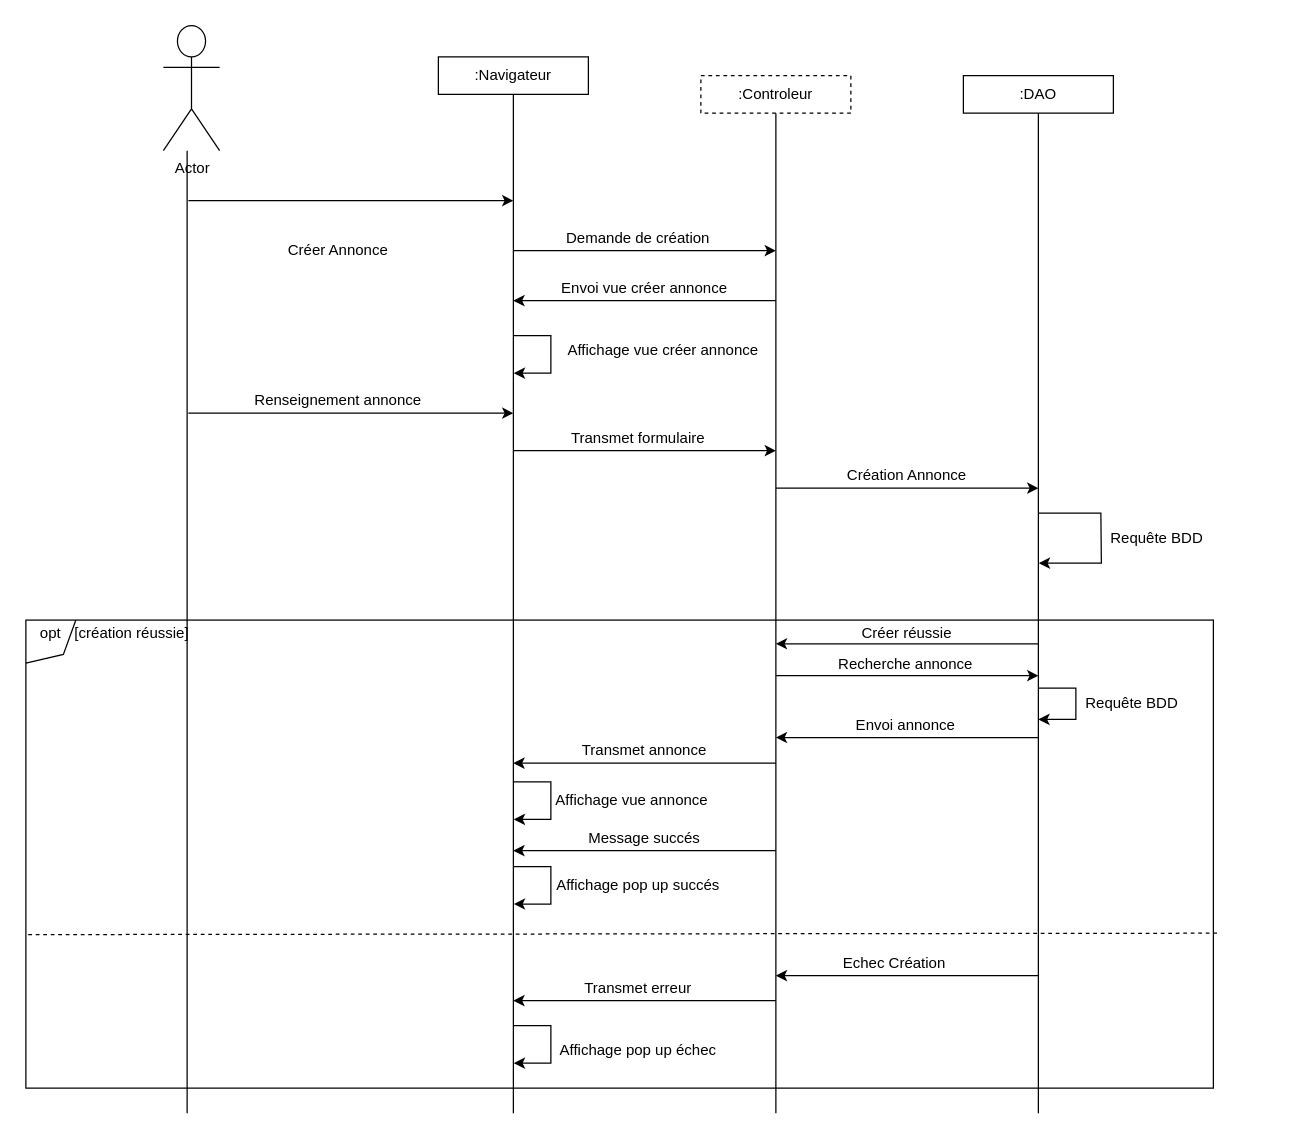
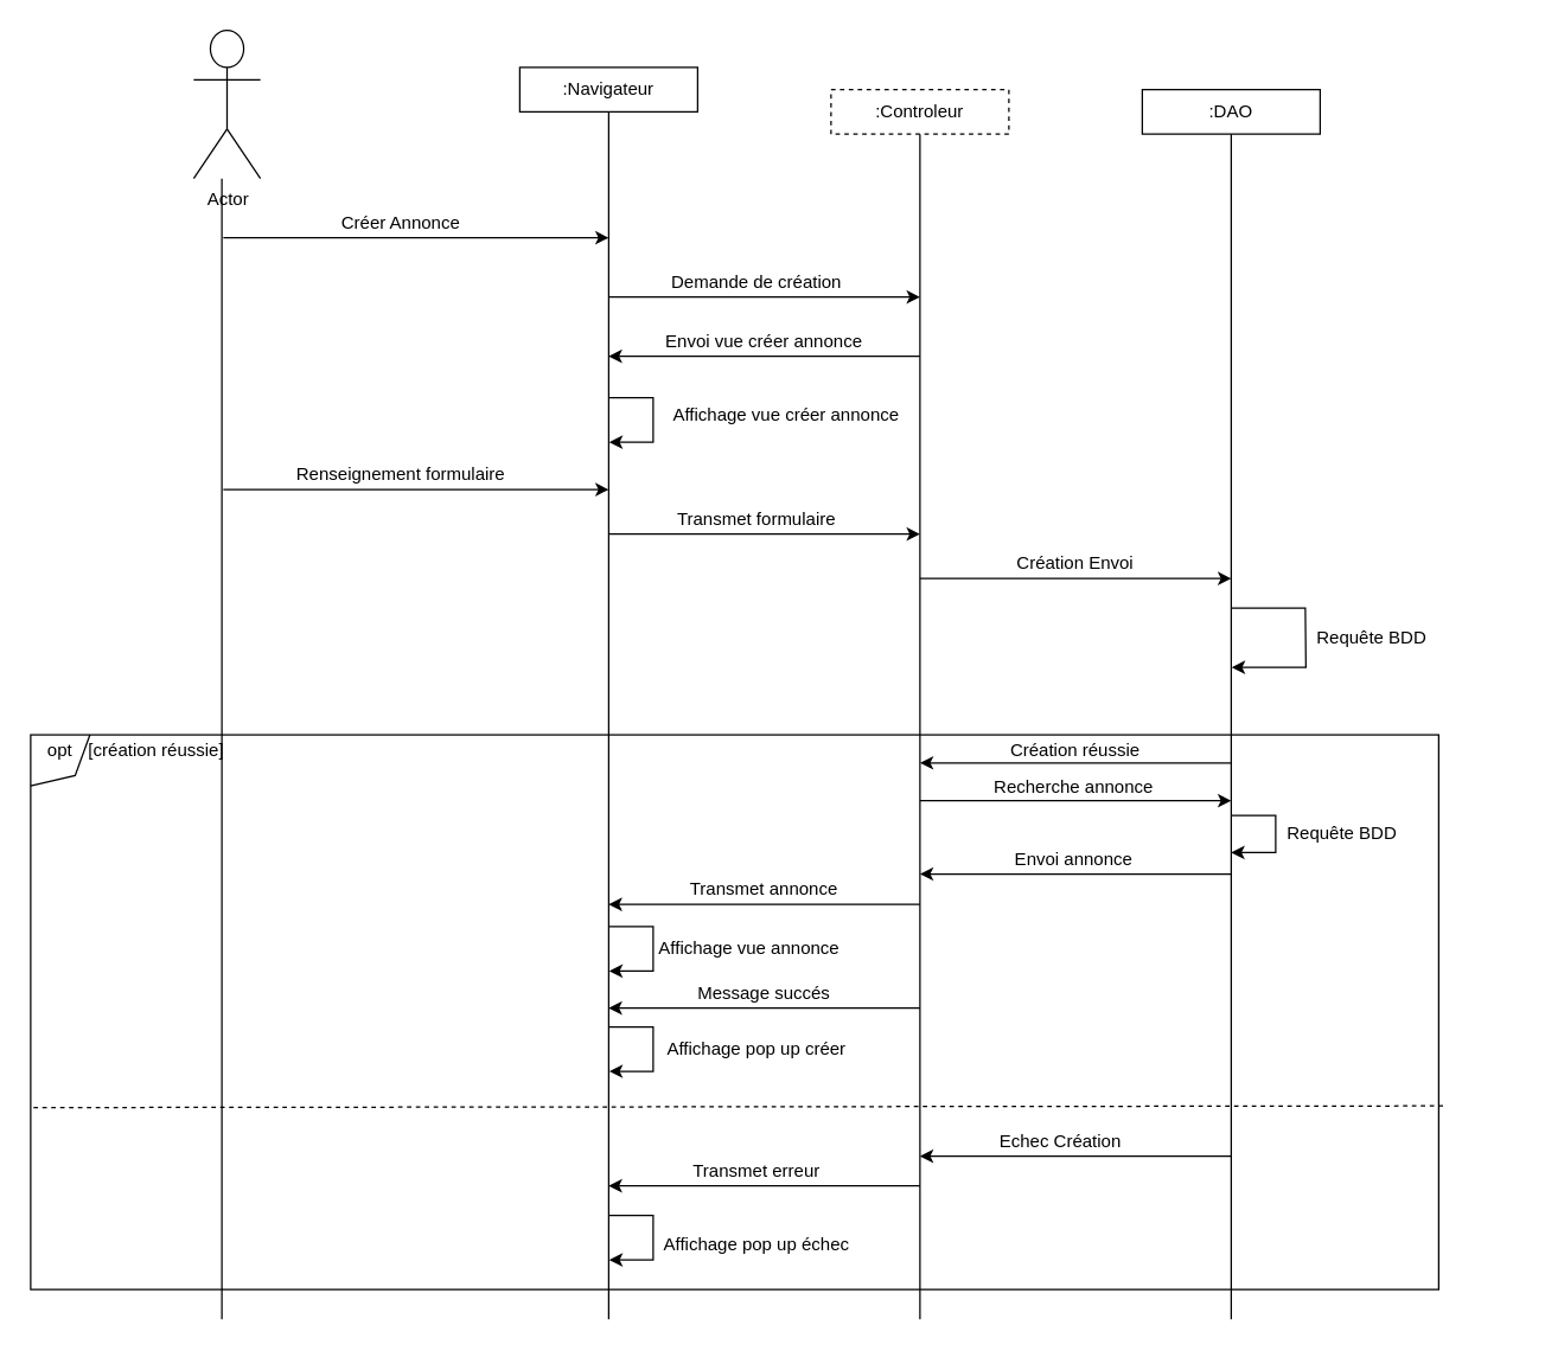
- <mxCell id="14" value="Créer Annonce" style="text;html=1;strokeColor=none;fillColor=none;align=center;verticalAlign=middle;whiteSpace=wrap;rounded=0;" parent="1" vertex="1"><mxGeometry x="180" y="190" width="180" height="20" as="geometry" /></mxCell>
+ <mxCell id="14" value="Créer Annonce" style="text;html=1;strokeColor=none;fillColor=none;align=center;verticalAlign=middle;whiteSpace=wrap;rounded=0;" parent="1" vertex="1"><mxGeometry x="180" y="140" width="180" height="20" as="geometry" /></mxCell>
- <mxCell id="21" value="Renseignement annonce" style="text;html=1;strokeColor=none;fillColor=none;align=center;verticalAlign=middle;whiteSpace=wrap;rounded=0;" parent="1" vertex="1"><mxGeometry x="180" y="310" width="180" height="20" as="geometry" /></mxCell>
+ <mxCell id="21" value="Renseignement formulaire" style="text;html=1;strokeColor=none;fillColor=none;align=center;verticalAlign=middle;whiteSpace=wrap;rounded=0;" parent="1" vertex="1"><mxGeometry x="180" y="310" width="180" height="20" as="geometry" /></mxCell>
- <mxCell id="25" value="Création Annonce" style="text;html=1;strokeColor=none;fillColor=none;align=center;verticalAlign=middle;whiteSpace=wrap;rounded=0;" parent="1" vertex="1"><mxGeometry x="630" y="370" width="190" height="20" as="geometry" /></mxCell>
+ <mxCell id="25" value="Création Envoi" style="text;html=1;strokeColor=none;fillColor=none;align=center;verticalAlign=middle;whiteSpace=wrap;rounded=0;" parent="1" vertex="1"><mxGeometry x="630" y="370" width="190" height="20" as="geometry" /></mxCell>
- <mxCell id="31" value="Créer réussie" style="text;html=1;strokeColor=none;fillColor=none;align=center;verticalAlign=middle;whiteSpace=wrap;rounded=0;" parent="1" vertex="1"><mxGeometry x="630" y="495.57" width="190" height="20" as="geometry" /></mxCell>
+ <mxCell id="31" value="Création réussie" style="text;html=1;strokeColor=none;fillColor=none;align=center;verticalAlign=middle;whiteSpace=wrap;rounded=0;" parent="1" vertex="1"><mxGeometry x="630" y="495.57" width="190" height="20" as="geometry" /></mxCell>
- <mxCell id="34" value="Affichage pop up succés " style="text;html=1;strokeColor=none;fillColor=none;align=center;verticalAlign=middle;whiteSpace=wrap;rounded=0;" parent="1" vertex="1"><mxGeometry x="420" y="697.78" width="180" height="20" as="geometry" /></mxCell>
+ <mxCell id="34" value="Affichage pop up créer " style="text;html=1;strokeColor=none;fillColor=none;align=center;verticalAlign=middle;whiteSpace=wrap;rounded=0;" parent="1" vertex="1"><mxGeometry x="420" y="697.78" width="180" height="20" as="geometry" /></mxCell>
